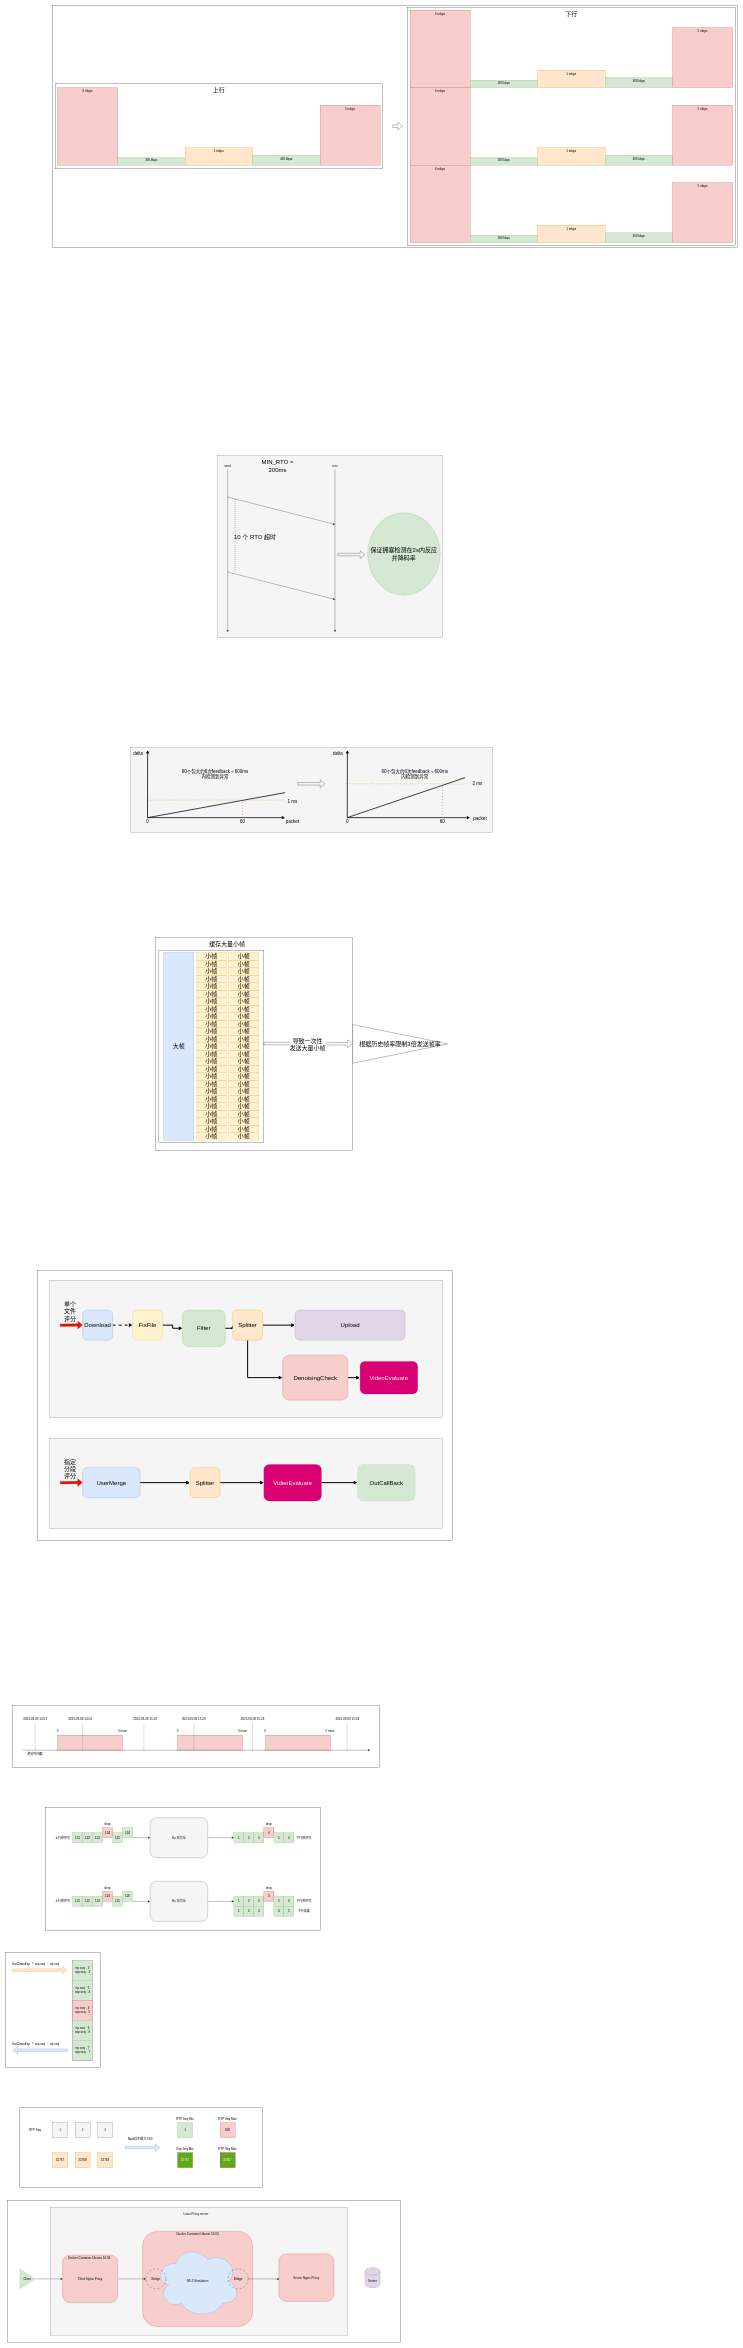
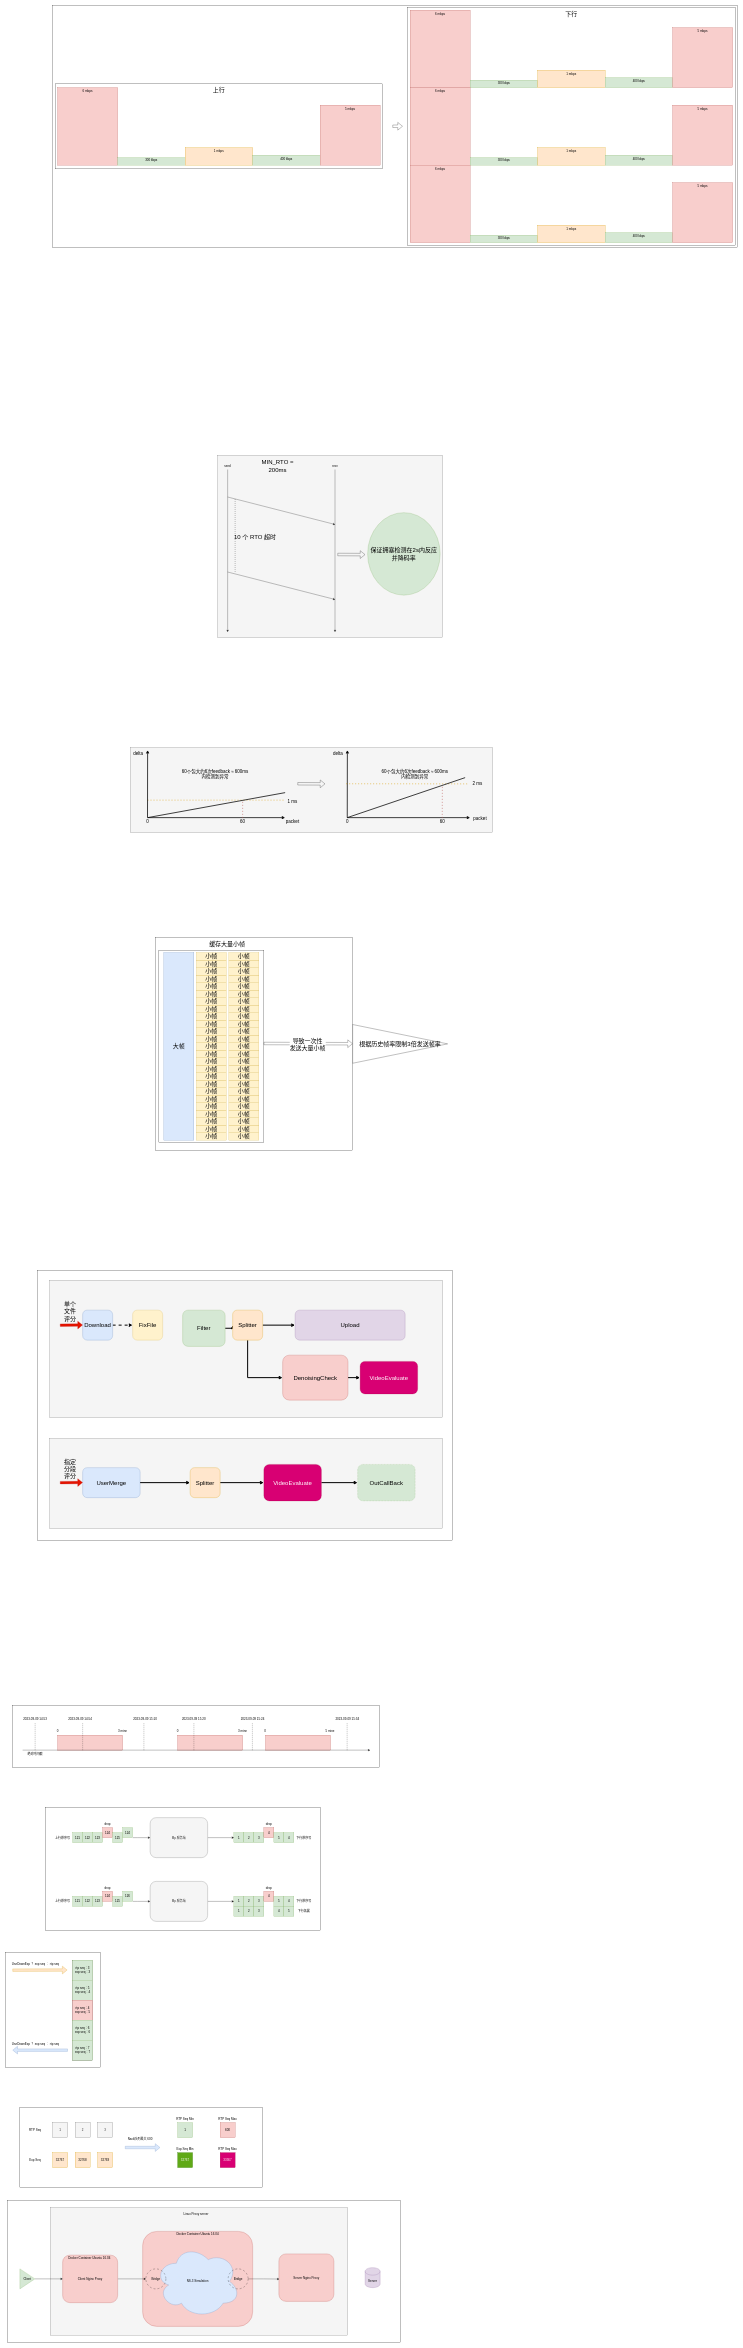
- <mxCell id="147" style="edgeStyle=orthogonalEdgeStyle;rounded=0;orthogonalLoop=1;jettySize=auto;html=1;exitX=1;exitY=0.5;exitDx=0;exitDy=0;entryX=0;entryY=0.5;entryDx=0;entryDy=0;strokeWidth=4;" edge="1" parent="1" source="148" target="150"><mxGeometry relative="1" as="geometry" /></mxCell>
+ <mxCell id="255" value="Exp Seq" style="text;strokeColor=none;align=center;fillColor=none;html=1;verticalAlign=middle;whiteSpace=wrap;rounded=0;" vertex="1" parent="1"><mxGeometry x="110" y="8625" width="60" height="30" as="geometry" /></mxCell>
- <mxCell id="266" value="33367" style="whiteSpace=wrap;html=1;aspect=fixed;fillColor=#60a917;fontColor=#ffffff;strokeColor=#A50040;" vertex="1" parent="1"><mxGeometry x="880" y="8610" width="60" height="60" as="geometry" /></mxCell>
+ <mxCell id="266" value="33367" style="whiteSpace=wrap;html=1;aspect=fixed;fillColor=#d80073;fontColor=#ffffff;strokeColor=#A50040;" vertex="1" parent="1"><mxGeometry x="880" y="8610" width="60" height="60" as="geometry" /></mxCell>
